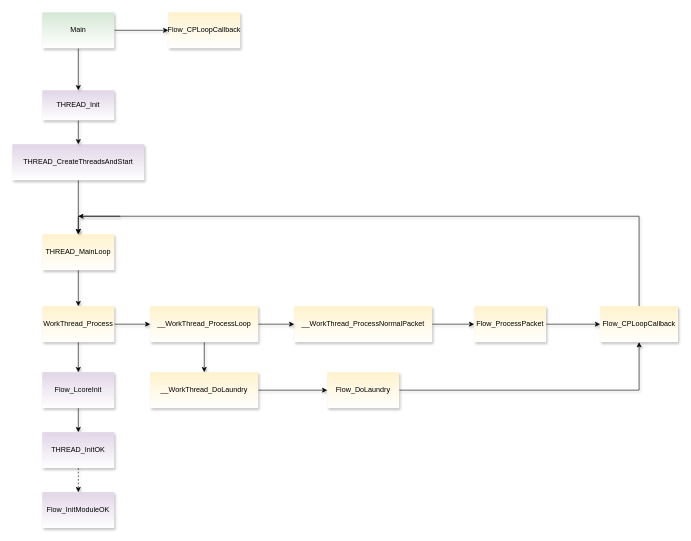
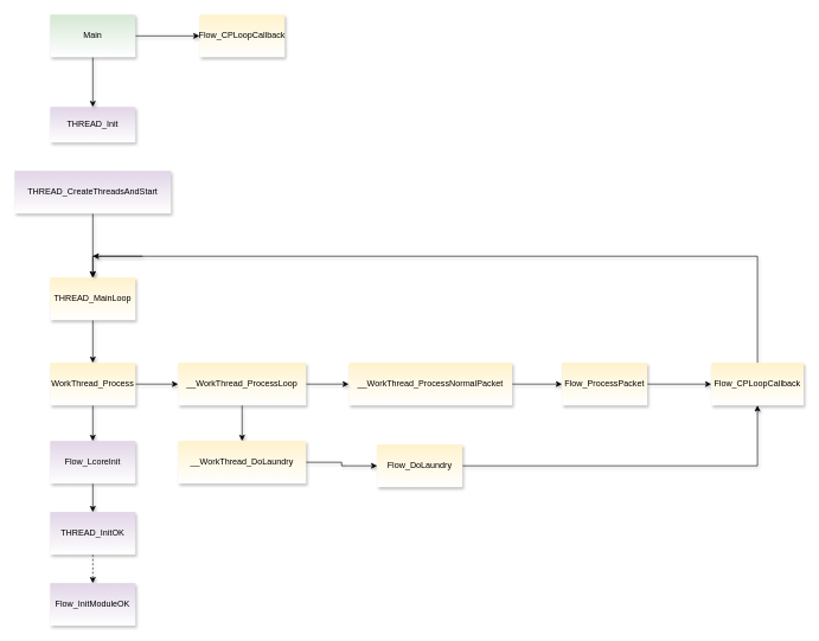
- <mxCell id="4" style="edgeStyle=orthogonalEdgeStyle;rounded=0;orthogonalLoop=1;jettySize=auto;html=1;exitX=0.5;exitY=1;exitDx=0;exitDy=0;entryX=0.5;entryY=0;entryDx=0;entryDy=0;sketch=0;shadow=1;" edge="1" parent="1" source="5" target="3"><mxGeometry relative="1" as="geometry" /></mxCell>
- <mxCell id="33" value="Flow_DoLaundry" style="rounded=0;whiteSpace=wrap;html=1;fillColor=#fff2cc;sketch=0;shadow=1;strokeColor=none;gradientColor=#ffffff;" vertex="1" parent="1"><mxGeometry x="545" y="620" width="120" height="60" as="geometry" /></mxCell>
+ <mxCell id="33" value="Flow_DoLaundry" style="rounded=0;whiteSpace=wrap;html=1;fillColor=#fff2cc;sketch=0;shadow=1;strokeColor=none;gradientColor=#ffffff;" vertex="1" parent="1"><mxGeometry x="530" y="625" width="120" height="60" as="geometry" /></mxCell>
